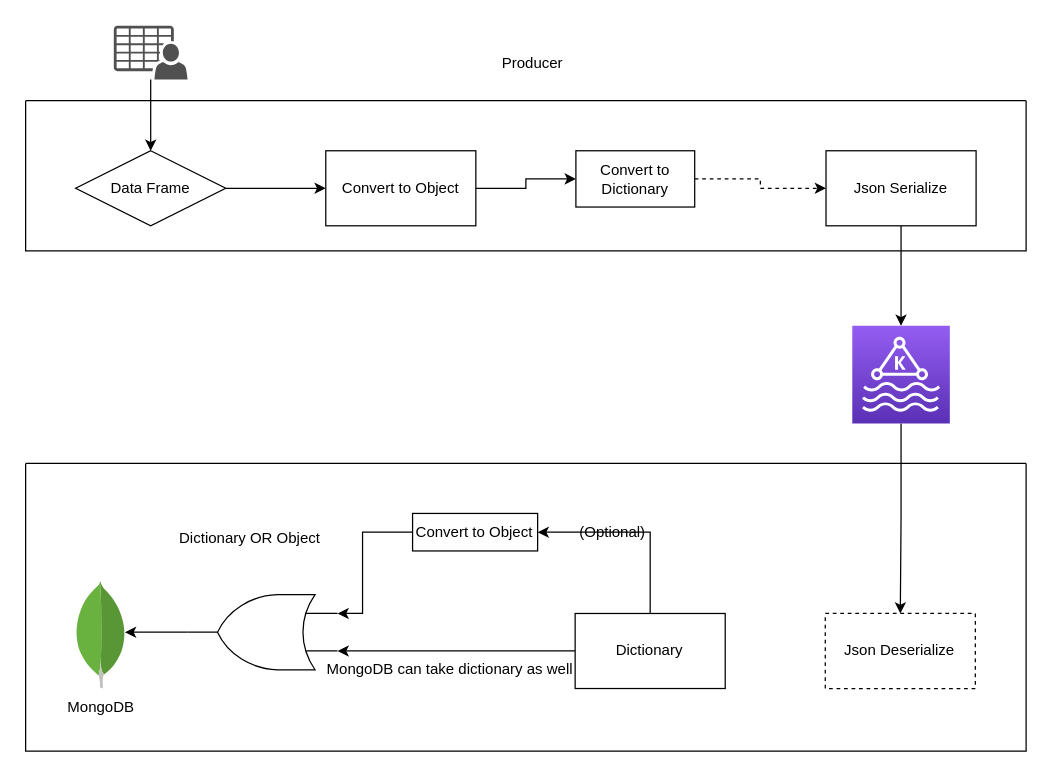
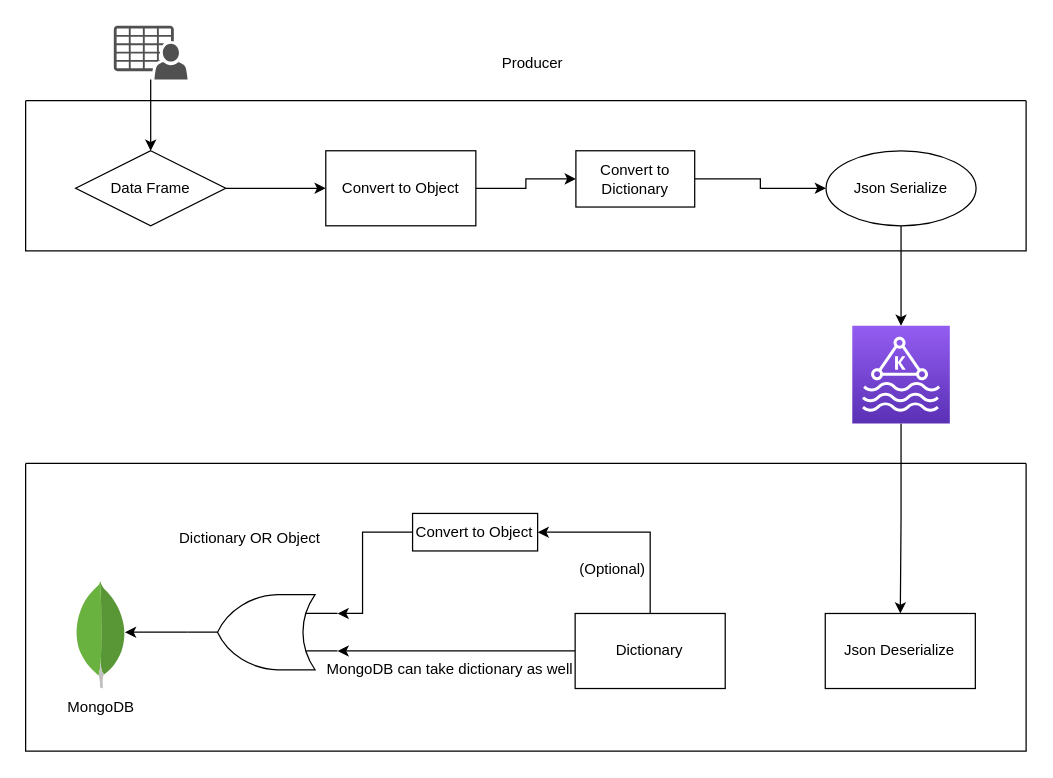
- <mxCell id="6" style="edgeStyle=orthogonalEdgeStyle;rounded=0;orthogonalLoop=1;jettySize=auto;html=1;dashed=1;" edge="1" parent="1" source="7" target="9"><mxGeometry relative="1" as="geometry"><mxPoint x="610" y="150" as="targetPoint" /></mxGeometry></mxCell>
+ <mxCell id="6" style="edgeStyle=orthogonalEdgeStyle;rounded=0;orthogonalLoop=1;jettySize=auto;html=1;" edge="1" parent="1" source="7" target="9"><mxGeometry relative="1" as="geometry"><mxPoint x="610" y="150" as="targetPoint" /></mxGeometry></mxCell>
- <mxCell id="9" value="Json Serialize" style="rounded=0;whiteSpace=wrap;html=1;" vertex="1" parent="1"><mxGeometry x="660" y="120" width="120" height="60" as="geometry" /></mxCell>
+ <mxCell id="9" value="Json Serialize" style="ellipse;whiteSpace=wrap;html=1;" vertex="1" parent="1"><mxGeometry x="660" y="120" width="120" height="60" as="geometry" /></mxCell>
- <mxCell id="19" value="(Optional)" style="text;html=1;align=center;verticalAlign=middle;resizable=0;points=[];autosize=1;strokeColor=none;fillColor=none;" vertex="1" parent="1"><mxGeometry x="449.4" y="410" width="80" height="30" as="geometry" /></mxCell>
+ <mxCell id="19" value="(Optional)" style="text;html=1;align=center;verticalAlign=middle;resizable=0;points=[];autosize=1;strokeColor=none;fillColor=none;" vertex="1" parent="1"><mxGeometry x="449.4" y="440" width="80" height="30" as="geometry" /></mxCell>
- <mxCell id="14" value="Json Deserialize" style="rounded=0;whiteSpace=wrap;html=1;dashed=1;" vertex="1" parent="1"><mxGeometry x="659.4" y="490" width="120" height="60" as="geometry" /></mxCell>
+ <mxCell id="14" value="Json Deserialize" style="rounded=0;whiteSpace=wrap;html=1;" vertex="1" parent="1"><mxGeometry x="659.4" y="490" width="120" height="60" as="geometry" /></mxCell>
